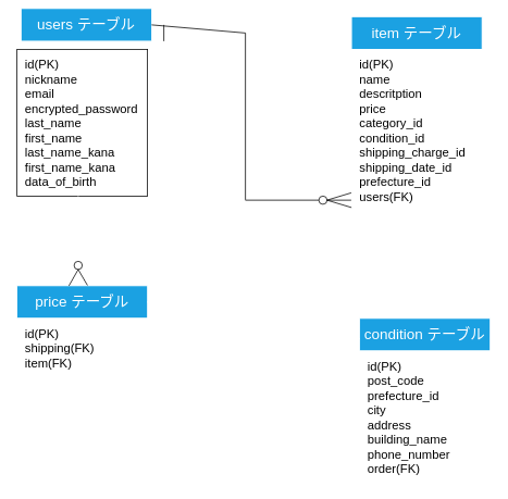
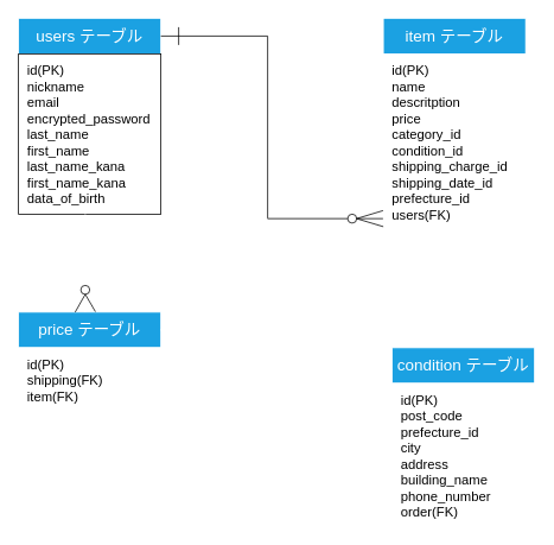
- <mxCell id="2" value="users テーブル" style="whiteSpace=wrap;html=1;fillColor=#1ba1e2;fontSize=18;fontColor=#ffffff;strokeColor=#FFFFFF;" vertex="1" parent="1"><mxGeometry x="25" y="10" width="160" height="40" as="geometry" /></mxCell>
+ <mxCell id="2" value="users テーブル" style="whiteSpace=wrap;html=1;fillColor=#1ba1e2;fontSize=18;fontColor=#ffffff;strokeColor=#FFFFFF;" vertex="1" parent="1"><mxGeometry x="20" y="20" width="160" height="40" as="geometry" /></mxCell>
